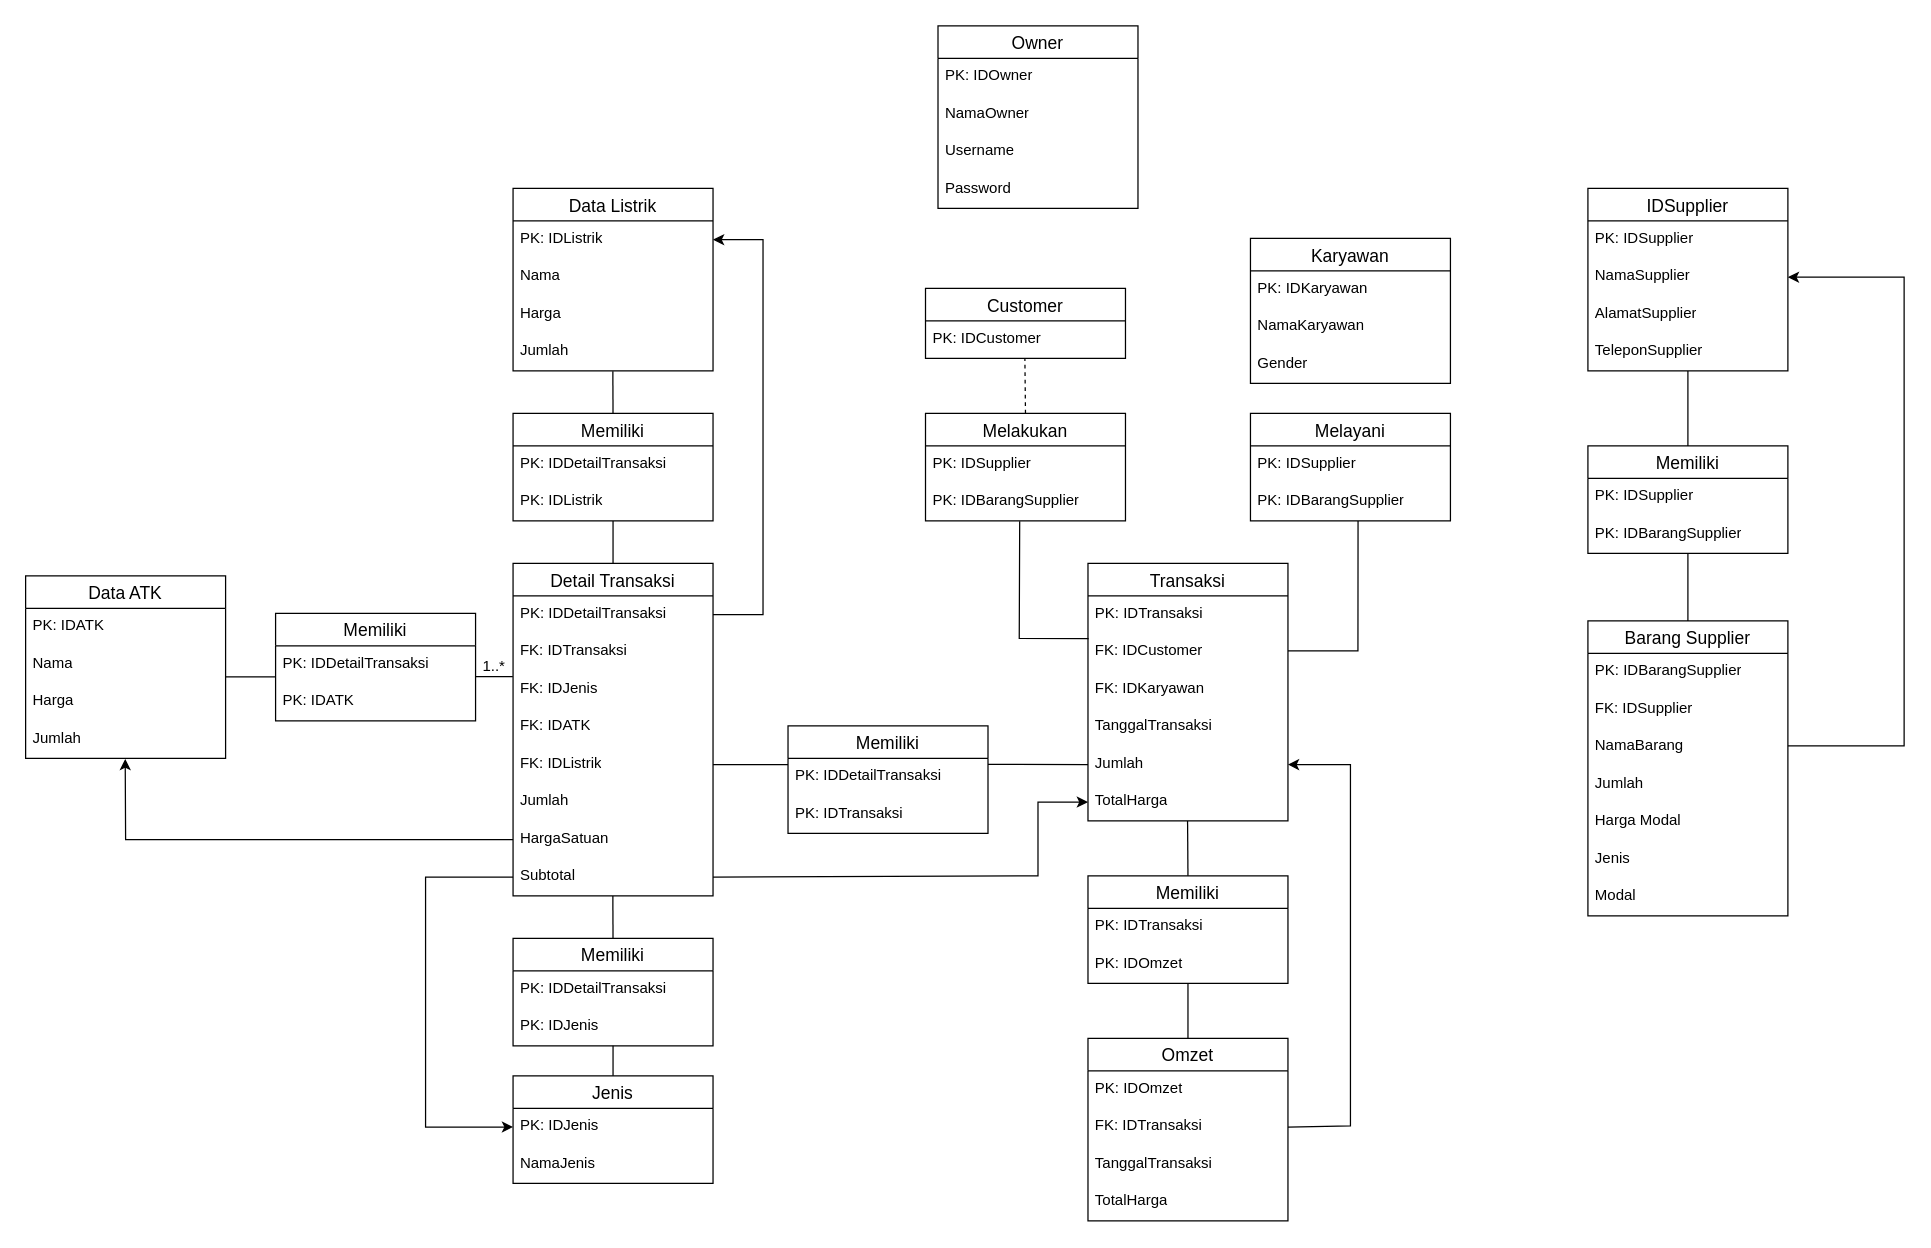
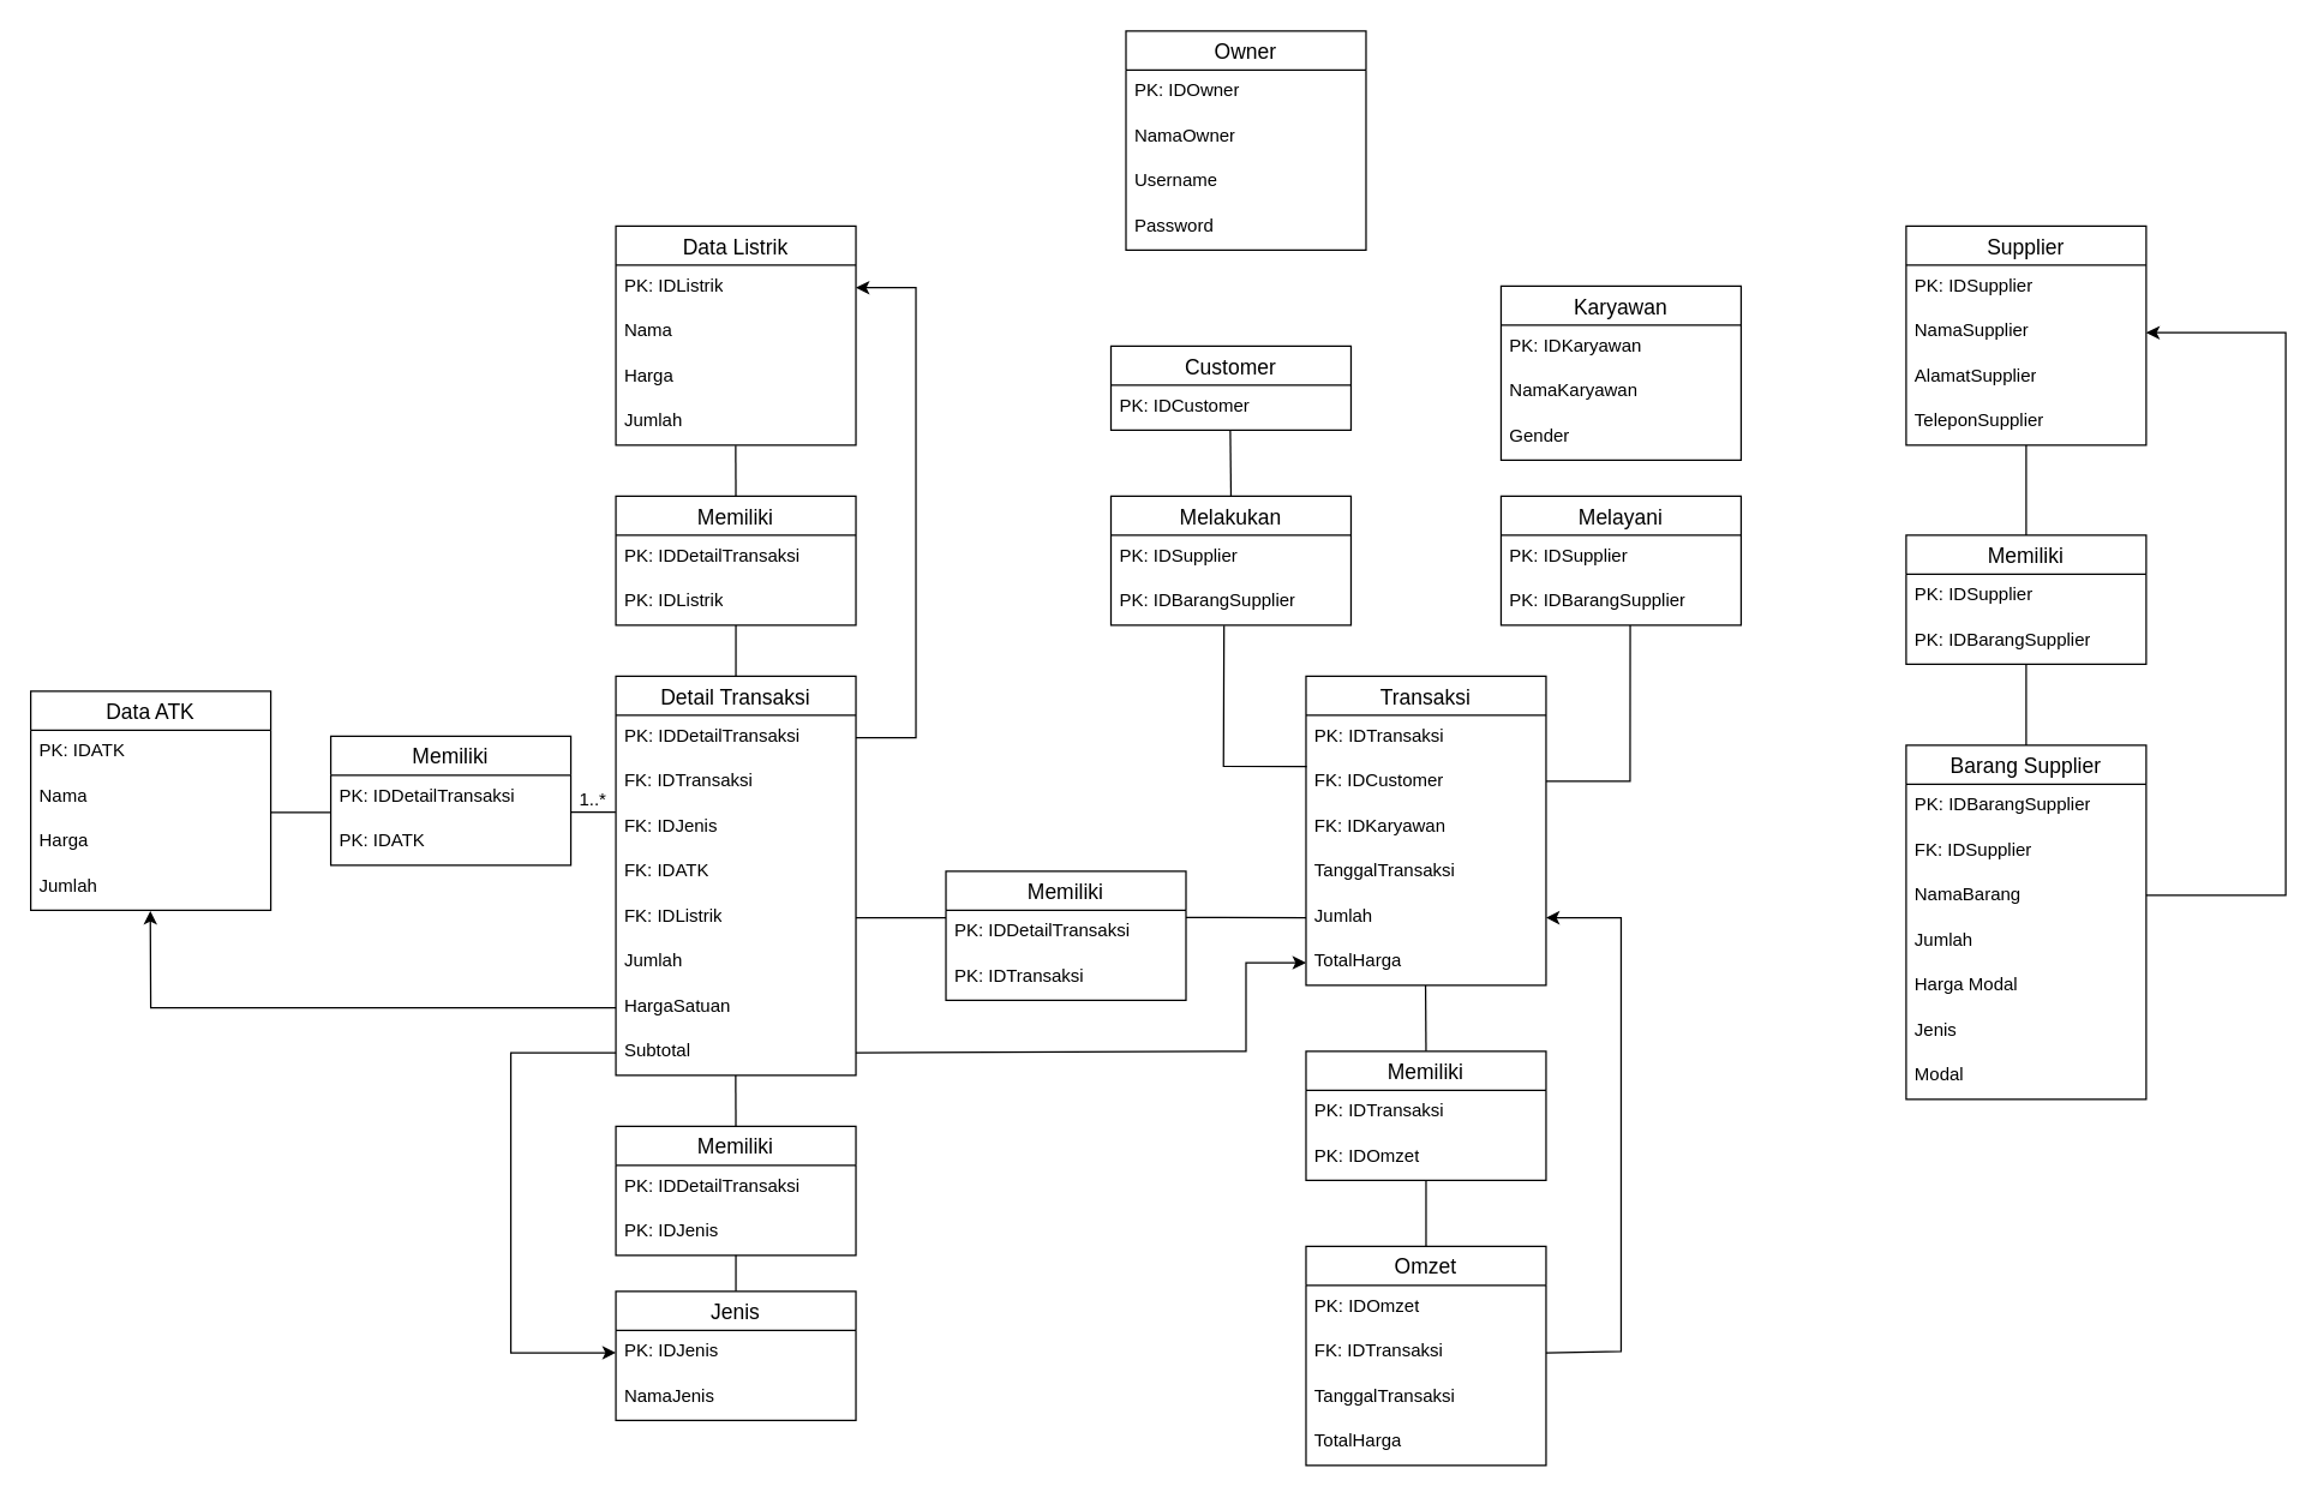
- <mxCell id="26" value="IDSupplier" style="swimlane;fontStyle=0;childLayout=stackLayout;horizontal=1;startSize=26;horizontalStack=0;resizeParent=1;resizeParentMax=0;resizeLast=0;collapsible=1;marginBottom=0;align=center;fontSize=14;" vertex="1" parent="1"><mxGeometry x="1270" y="150" width="160" height="146" as="geometry" /></mxCell>
+ <mxCell id="26" value="Supplier" style="swimlane;fontStyle=0;childLayout=stackLayout;horizontal=1;startSize=26;horizontalStack=0;resizeParent=1;resizeParentMax=0;resizeLast=0;collapsible=1;marginBottom=0;align=center;fontSize=14;" vertex="1" parent="1"><mxGeometry x="1270" y="150" width="160" height="146" as="geometry" /></mxCell>
- <mxCell id="104" value="" style="endArrow=none;html=1;rounded=0;exitX=0.5;exitY=0;exitDx=0;exitDy=0;entryX=0.497;entryY=1.008;entryDx=0;entryDy=0;entryPerimeter=0;dashed=1;" edge="1" parent="1" source="66" target="20"><mxGeometry width="50" height="50" relative="1" as="geometry"><mxPoint x="790" y="350" as="sourcePoint" /><mxPoint x="840" y="300" as="targetPoint" /></mxGeometry></mxCell>
+ <mxCell id="104" value="" style="endArrow=none;html=1;rounded=0;exitX=0.5;exitY=0;exitDx=0;exitDy=0;entryX=0.497;entryY=1.008;entryDx=0;entryDy=0;entryPerimeter=0;" edge="1" parent="1" source="66" target="20"><mxGeometry width="50" height="50" relative="1" as="geometry"><mxPoint x="790" y="350" as="sourcePoint" /><mxPoint x="840" y="300" as="targetPoint" /></mxGeometry></mxCell>
